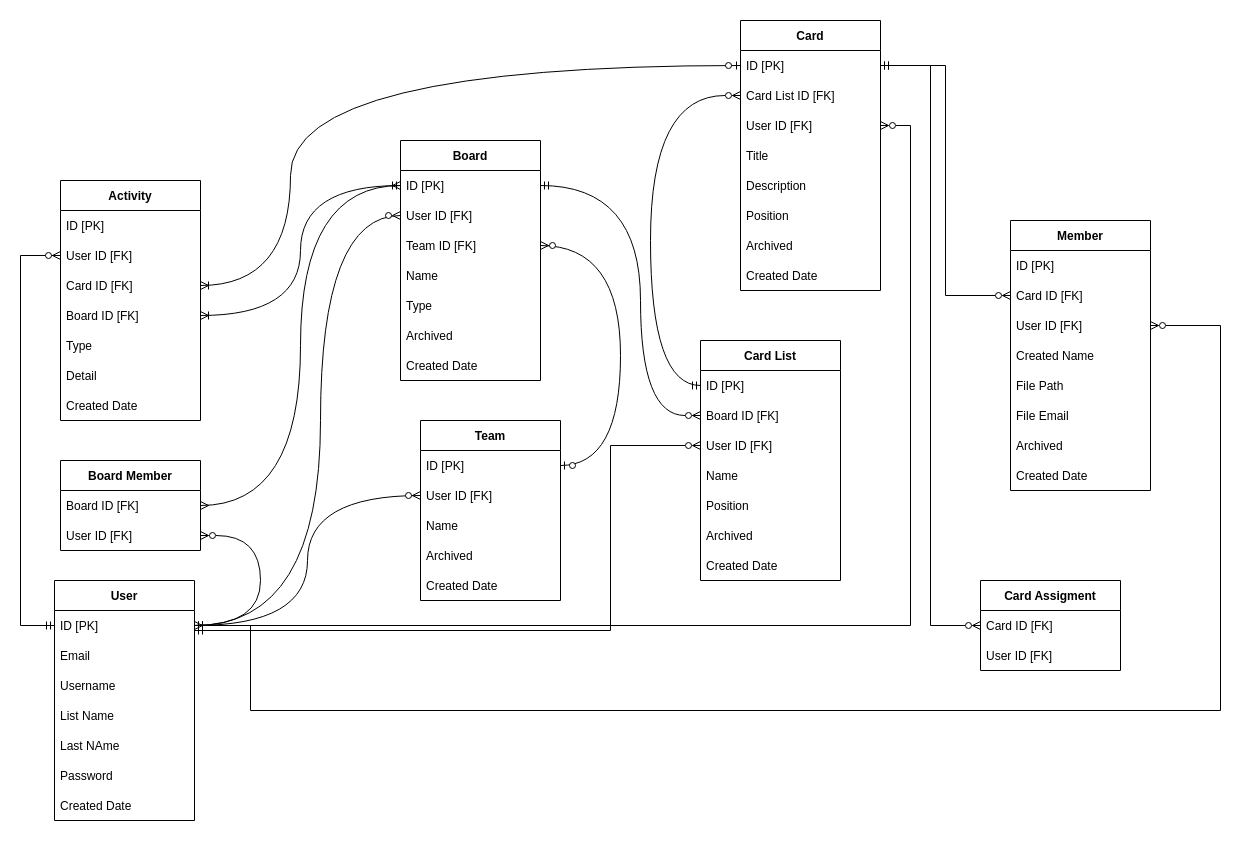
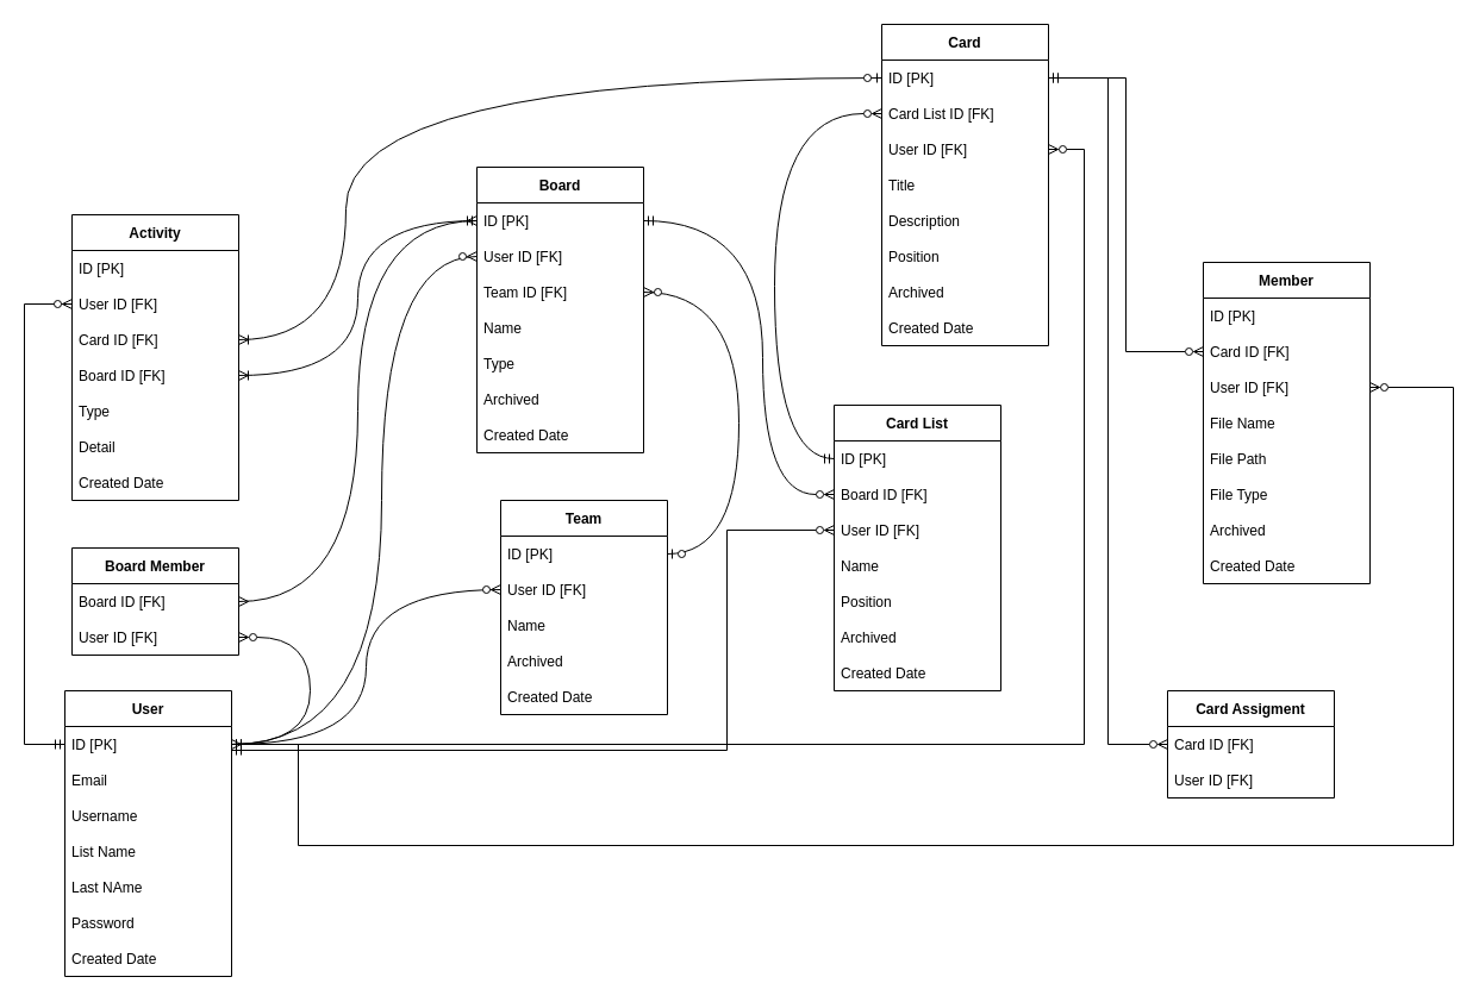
- <mxCell id="39" value="Created Name" style="text;strokeColor=none;fillColor=none;align=left;verticalAlign=middle;spacingLeft=4;spacingRight=4;overflow=hidden;points=[[0,0.5],[1,0.5]];portConstraint=eastwest;rotatable=0;" vertex="1" parent="35"><mxGeometry y="120" width="140" height="30" as="geometry" /></mxCell>
+ <mxCell id="39" value="File Name" style="text;strokeColor=none;fillColor=none;align=left;verticalAlign=middle;spacingLeft=4;spacingRight=4;overflow=hidden;points=[[0,0.5],[1,0.5]];portConstraint=eastwest;rotatable=0;" vertex="1" parent="35"><mxGeometry y="120" width="140" height="30" as="geometry" /></mxCell>
- <mxCell id="41" value="File Email" style="text;strokeColor=none;fillColor=none;align=left;verticalAlign=middle;spacingLeft=4;spacingRight=4;overflow=hidden;points=[[0,0.5],[1,0.5]];portConstraint=eastwest;rotatable=0;" vertex="1" parent="35"><mxGeometry y="180" width="140" height="30" as="geometry" /></mxCell>
+ <mxCell id="41" value="File Type" style="text;strokeColor=none;fillColor=none;align=left;verticalAlign=middle;spacingLeft=4;spacingRight=4;overflow=hidden;points=[[0,0.5],[1,0.5]];portConstraint=eastwest;rotatable=0;" vertex="1" parent="35"><mxGeometry y="180" width="140" height="30" as="geometry" /></mxCell>
